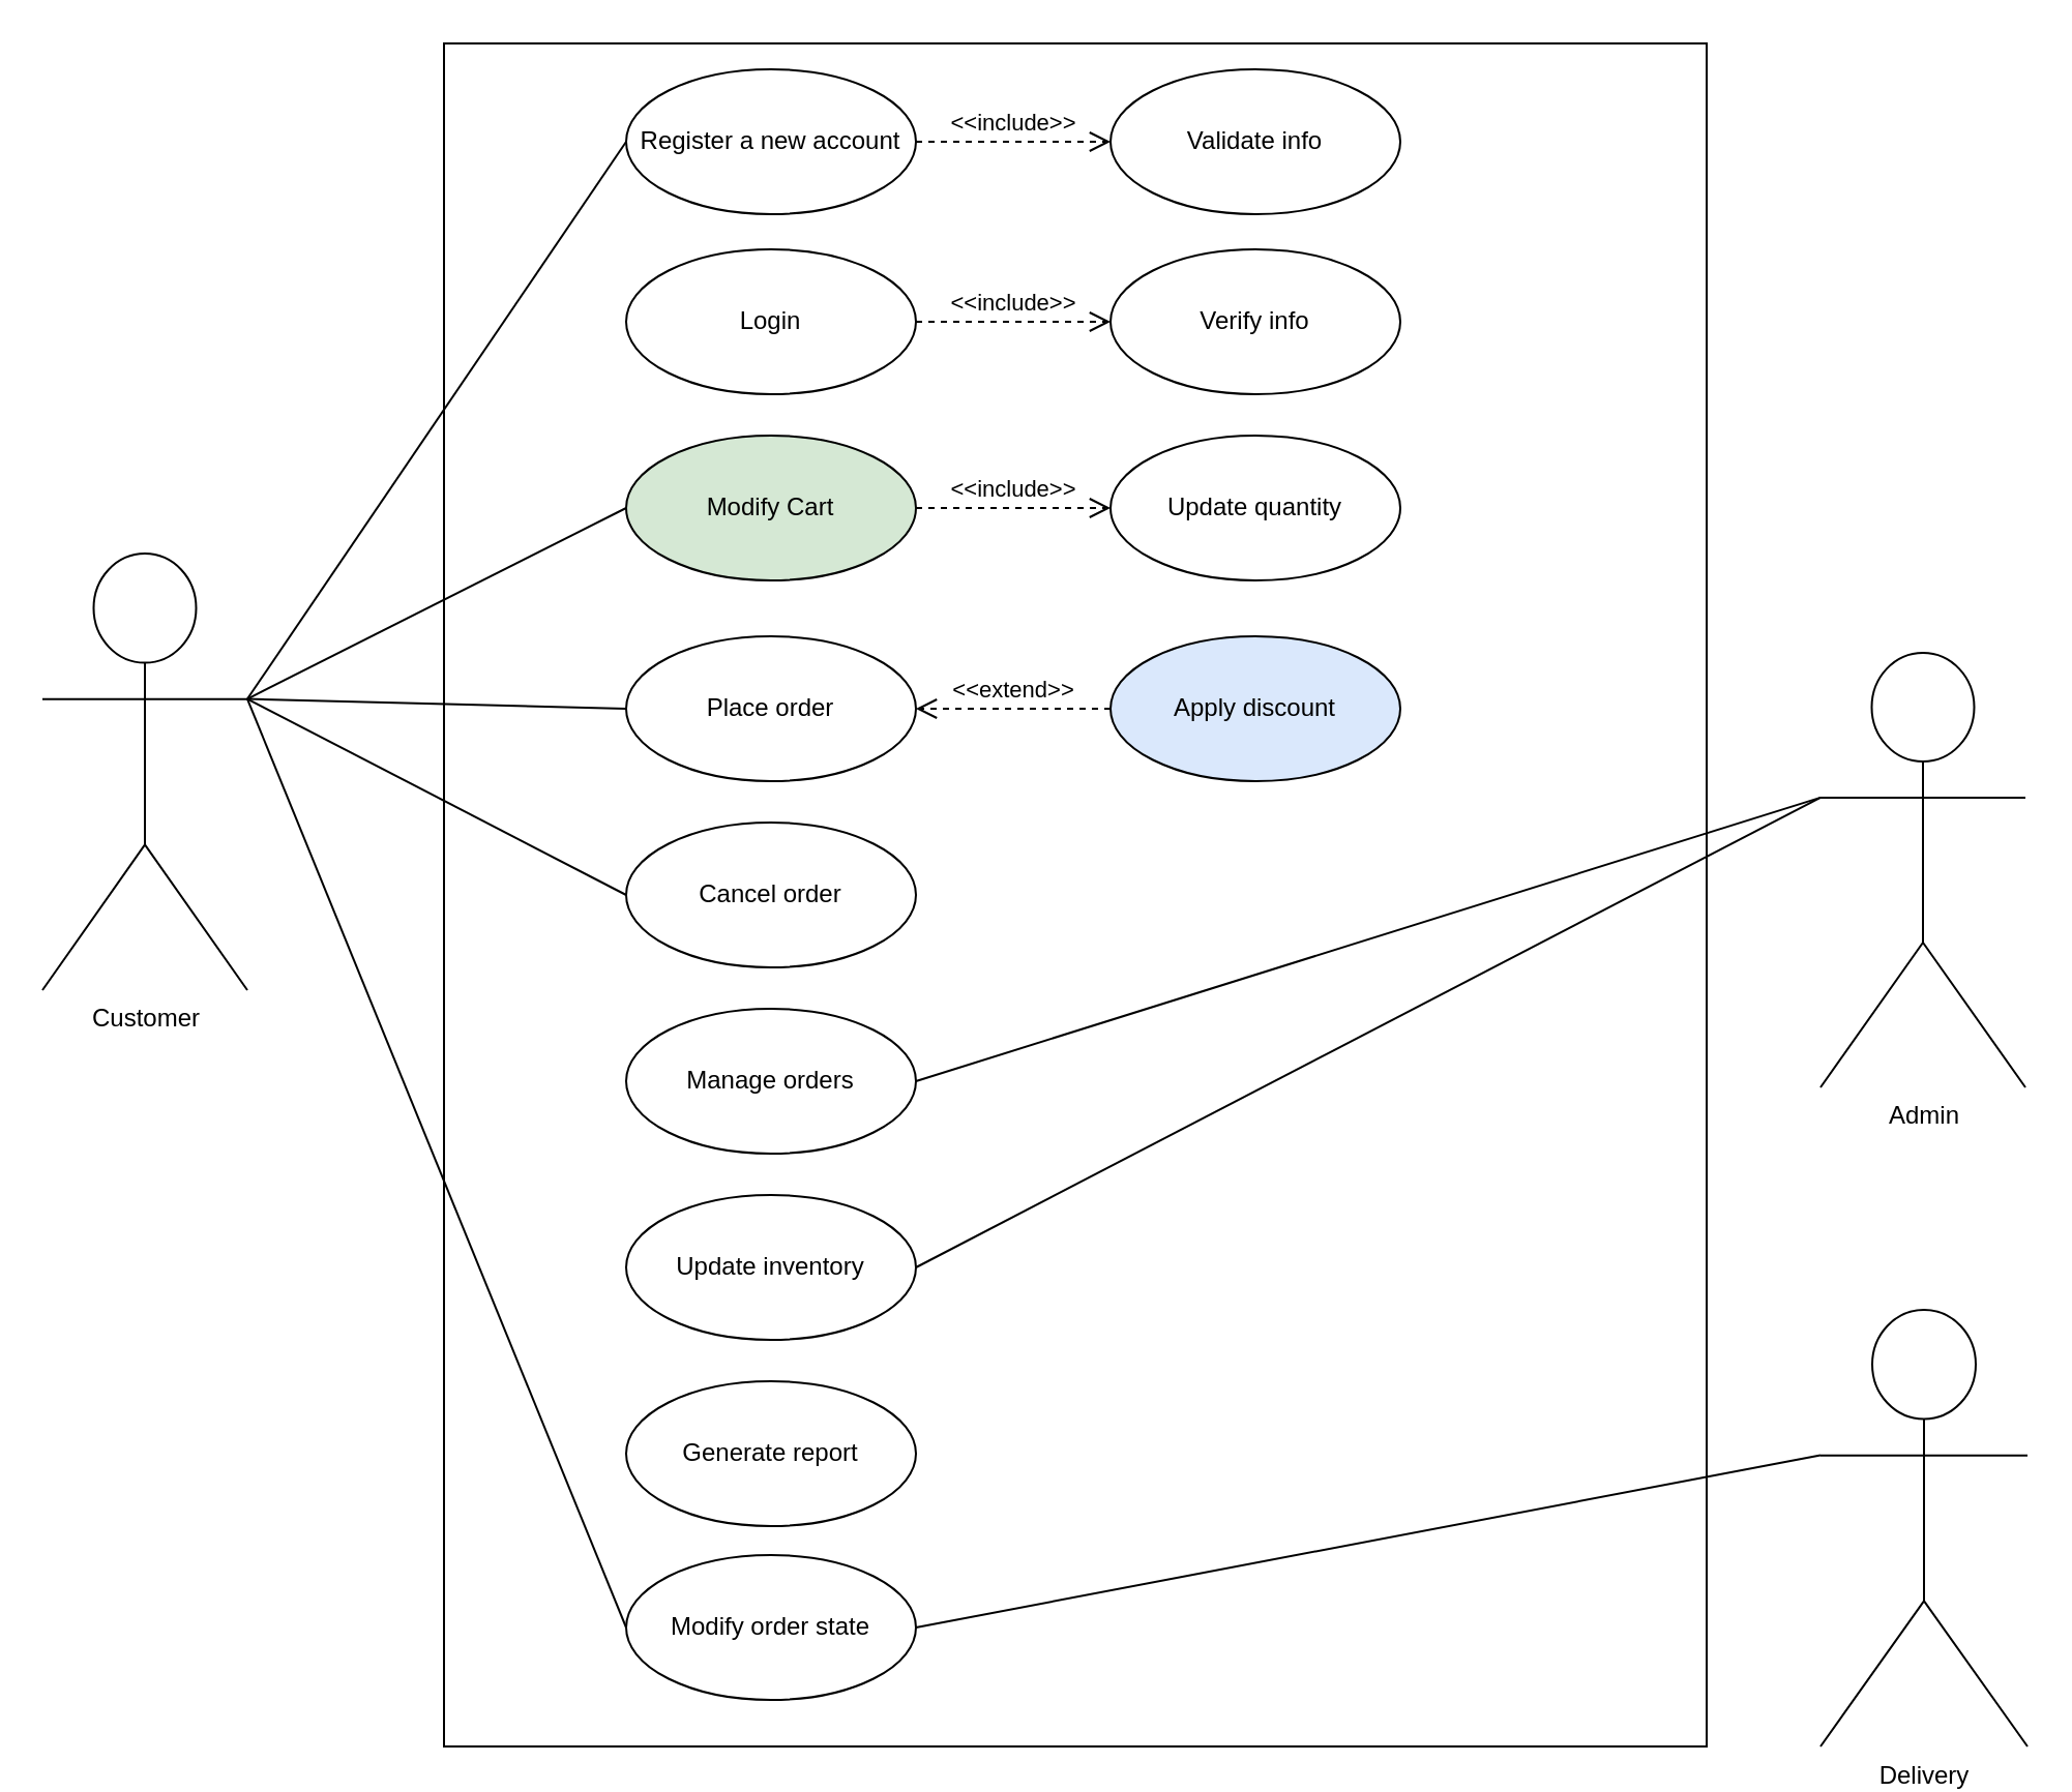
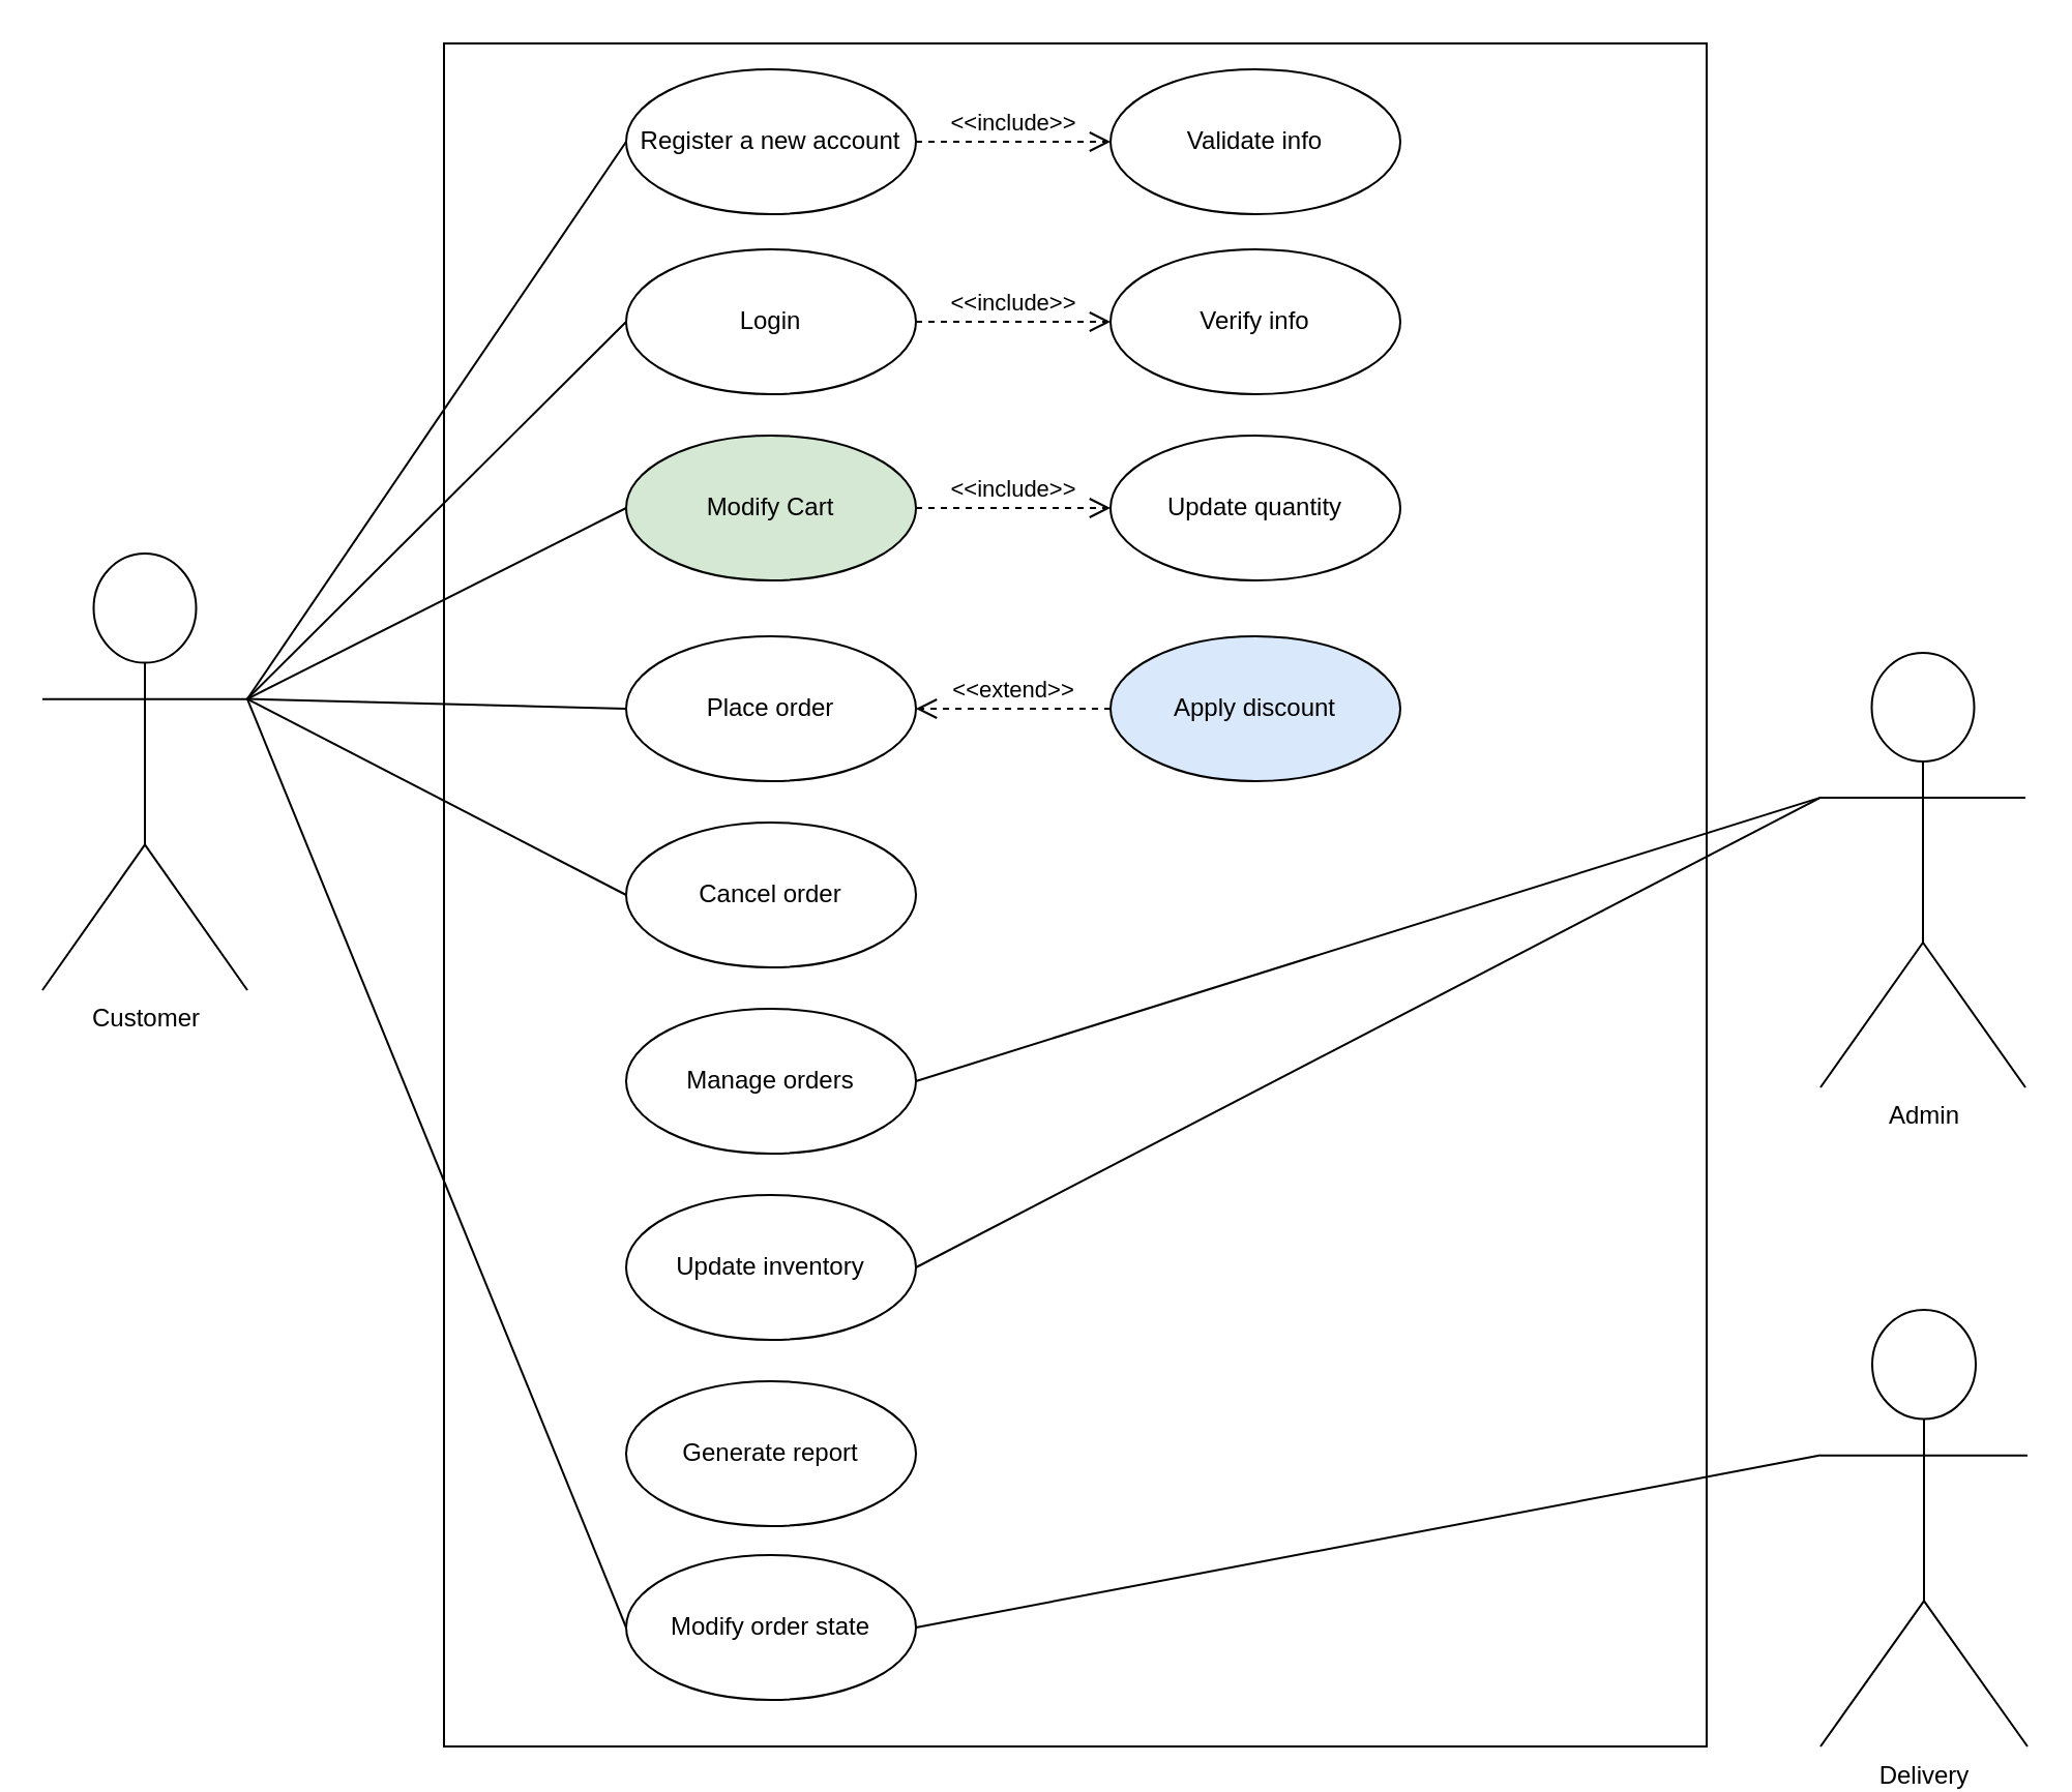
+ <mxCell id="21" value="" style="endArrow=none;html=1;rounded=0;entryX=1;entryY=0.333;entryDx=0;entryDy=0;entryPerimeter=0;exitX=0;exitY=0.5;exitDx=0;exitDy=0;" edge="1" parent="1" source="4" target="12"><mxGeometry width="50" height="50" relative="1" as="geometry"><mxPoint x="-56" y="249" as="sourcePoint" /><mxPoint x="-6" y="199" as="targetPoint" /></mxGeometry></mxCell>
